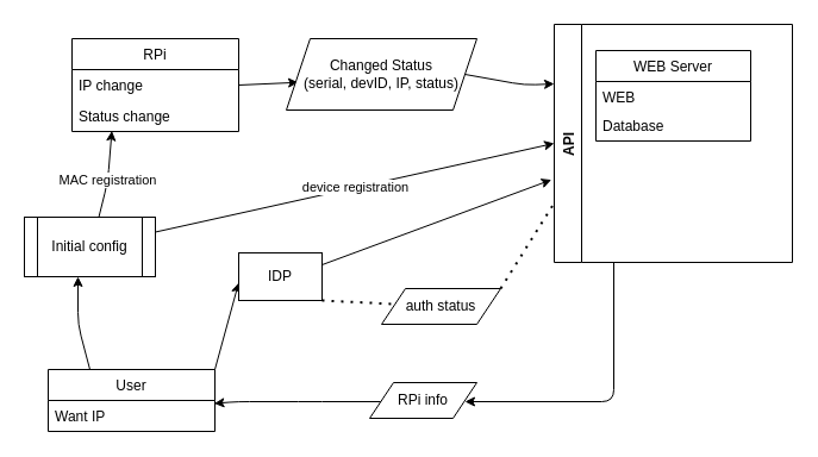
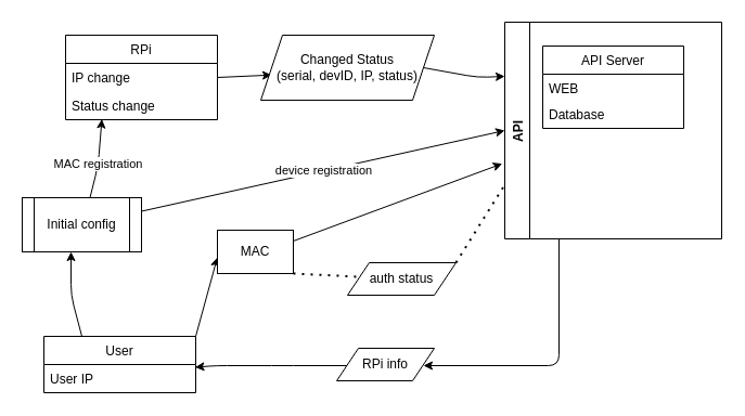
- <mxCell id="17" value="WEB Server" style="swimlane;fontStyle=0;childLayout=stackLayout;horizontal=1;startSize=26;horizontalStack=0;resizeParent=1;resizeParentMax=0;resizeLast=0;collapsible=1;marginBottom=0;" parent="16" vertex="1"><mxGeometry x="35" y="22" width="130" height="76" as="geometry" /></mxCell>
+ <mxCell id="17" value="API Server" style="swimlane;fontStyle=0;childLayout=stackLayout;horizontal=1;startSize=26;horizontalStack=0;resizeParent=1;resizeParentMax=0;resizeLast=0;collapsible=1;marginBottom=0;" parent="16" vertex="1"><mxGeometry x="35" y="22" width="130" height="76" as="geometry" /></mxCell>
- <mxCell id="21" value="IDP" style="rounded=0;whiteSpace=wrap;html=1;" vertex="1" parent="1"><mxGeometry x="200" y="212" width="70" height="40" as="geometry" /></mxCell>
+ <mxCell id="21" value="MAC" style="rounded=0;whiteSpace=wrap;html=1;" vertex="1" parent="1"><mxGeometry x="200" y="212" width="70" height="40" as="geometry" /></mxCell>
- <mxCell id="6" value="Want IP" style="text;strokeColor=none;fillColor=none;align=left;verticalAlign=top;spacingLeft=4;spacingRight=4;overflow=hidden;rotatable=0;points=[[0,0.5],[1,0.5]];portConstraint=eastwest;" parent="5" vertex="1"><mxGeometry y="26" width="140" height="26" as="geometry" /></mxCell>
+ <mxCell id="6" value="User IP" style="text;strokeColor=none;fillColor=none;align=left;verticalAlign=top;spacingLeft=4;spacingRight=4;overflow=hidden;rotatable=0;points=[[0,0.5],[1,0.5]];portConstraint=eastwest;" parent="5" vertex="1"><mxGeometry y="26" width="140" height="26" as="geometry" /></mxCell>
